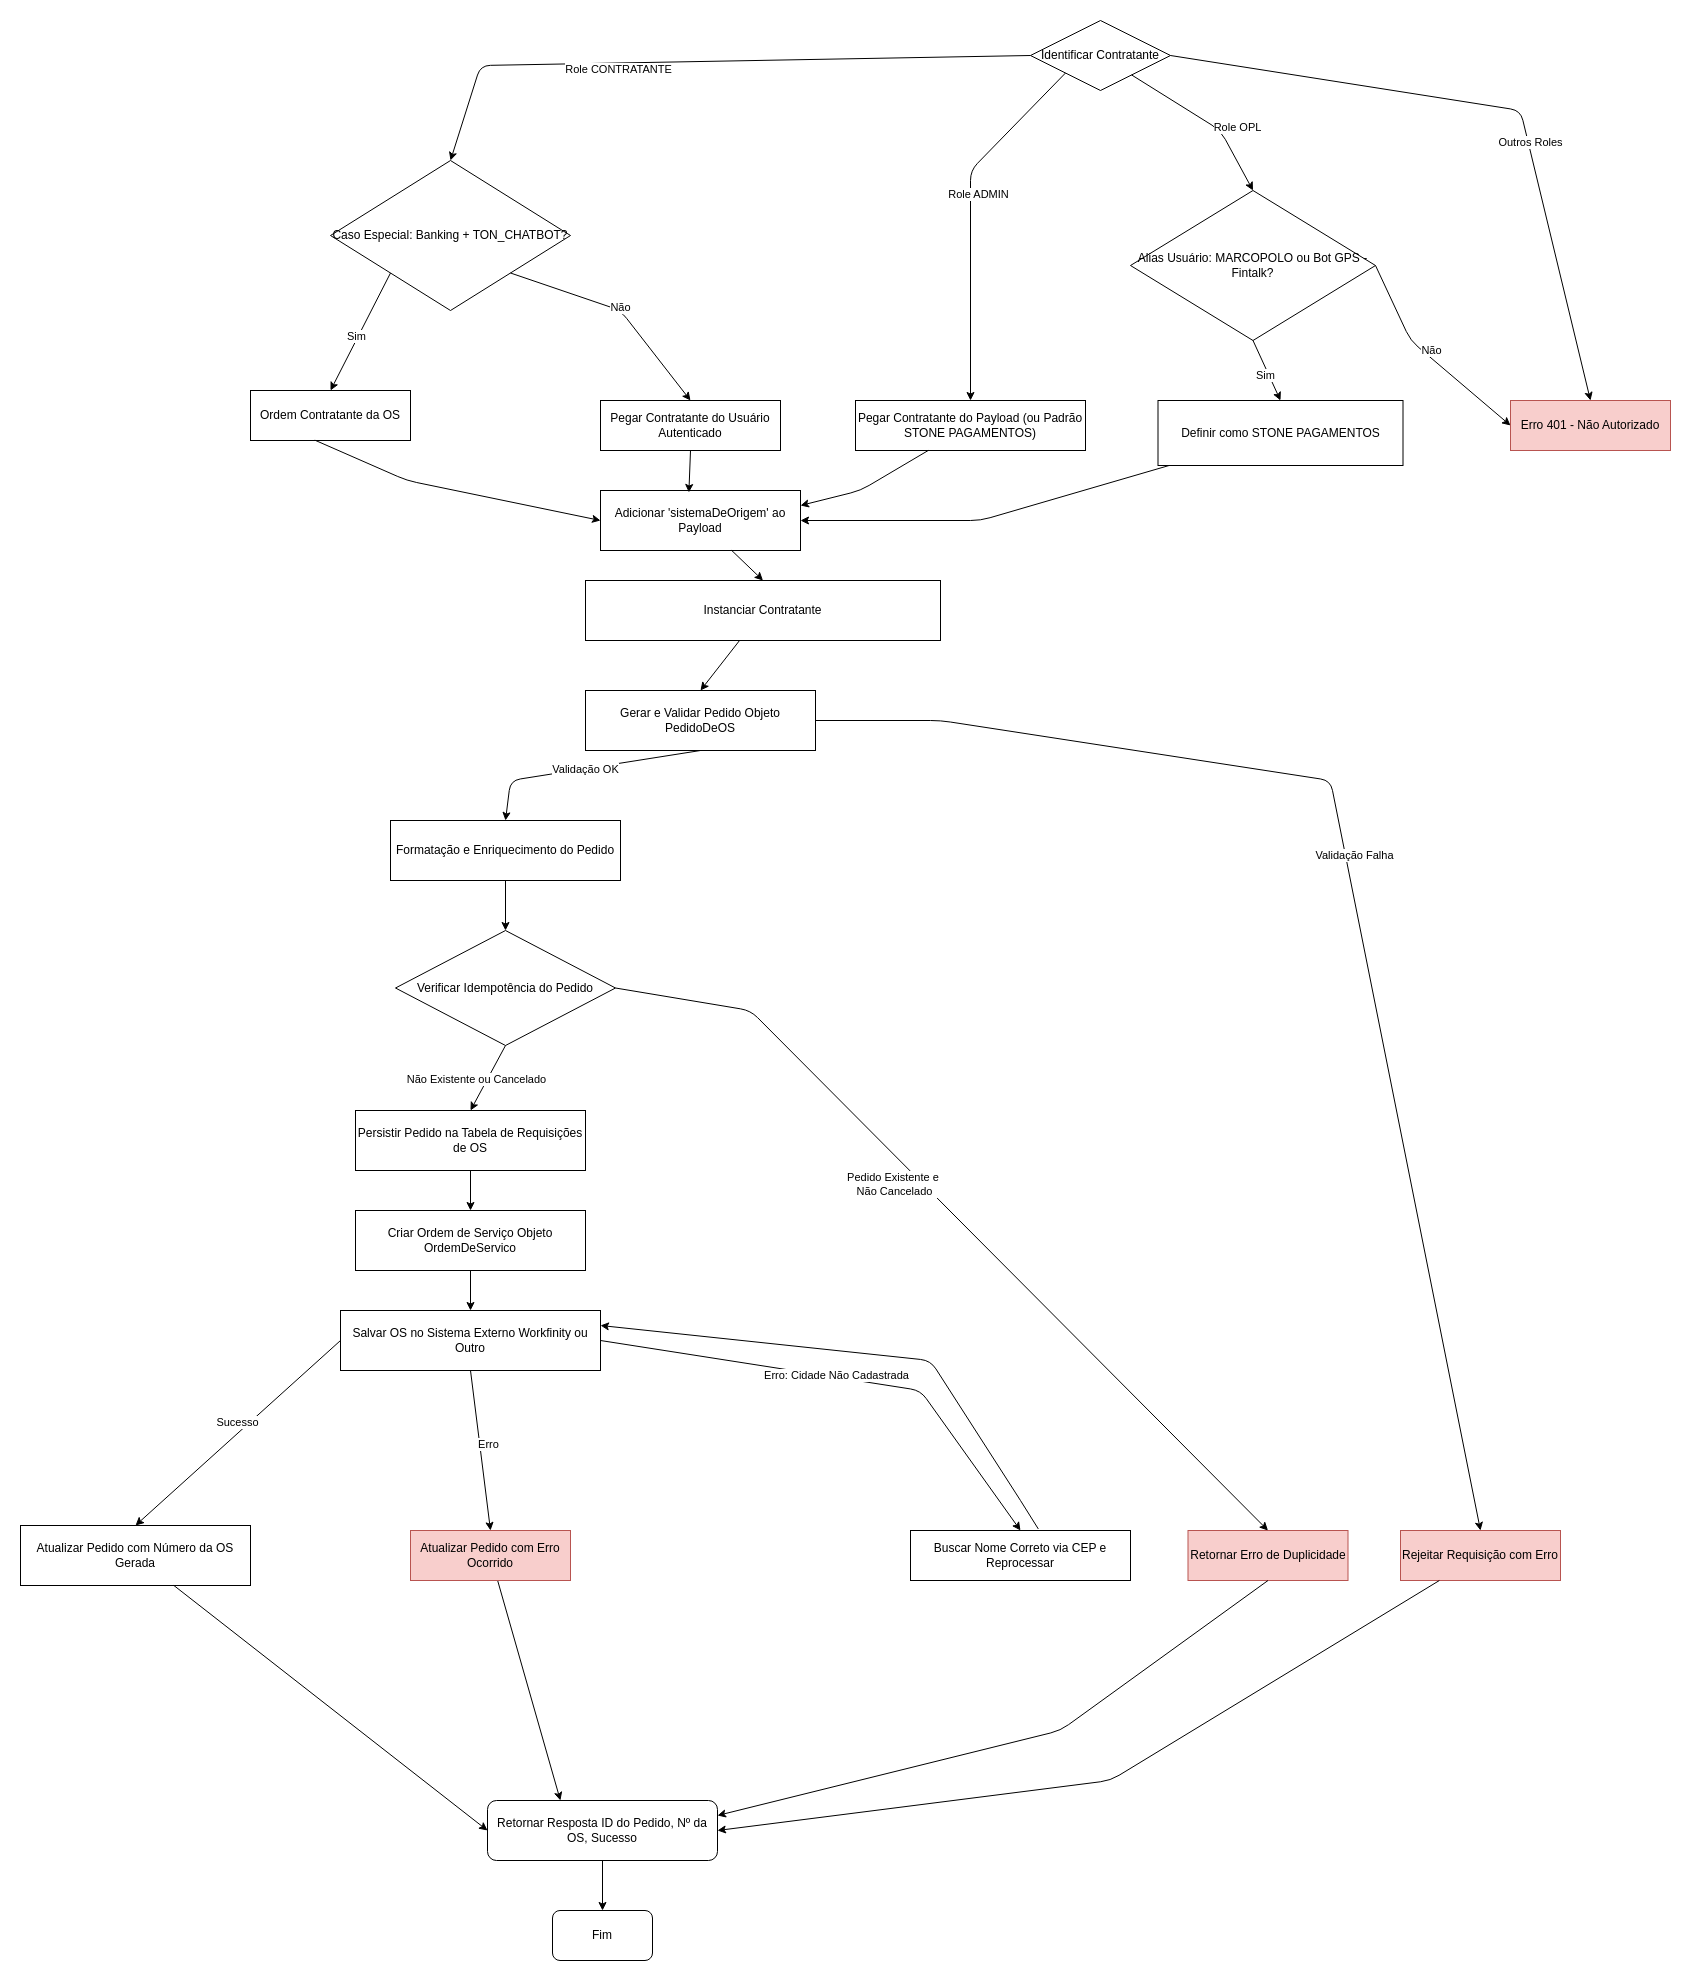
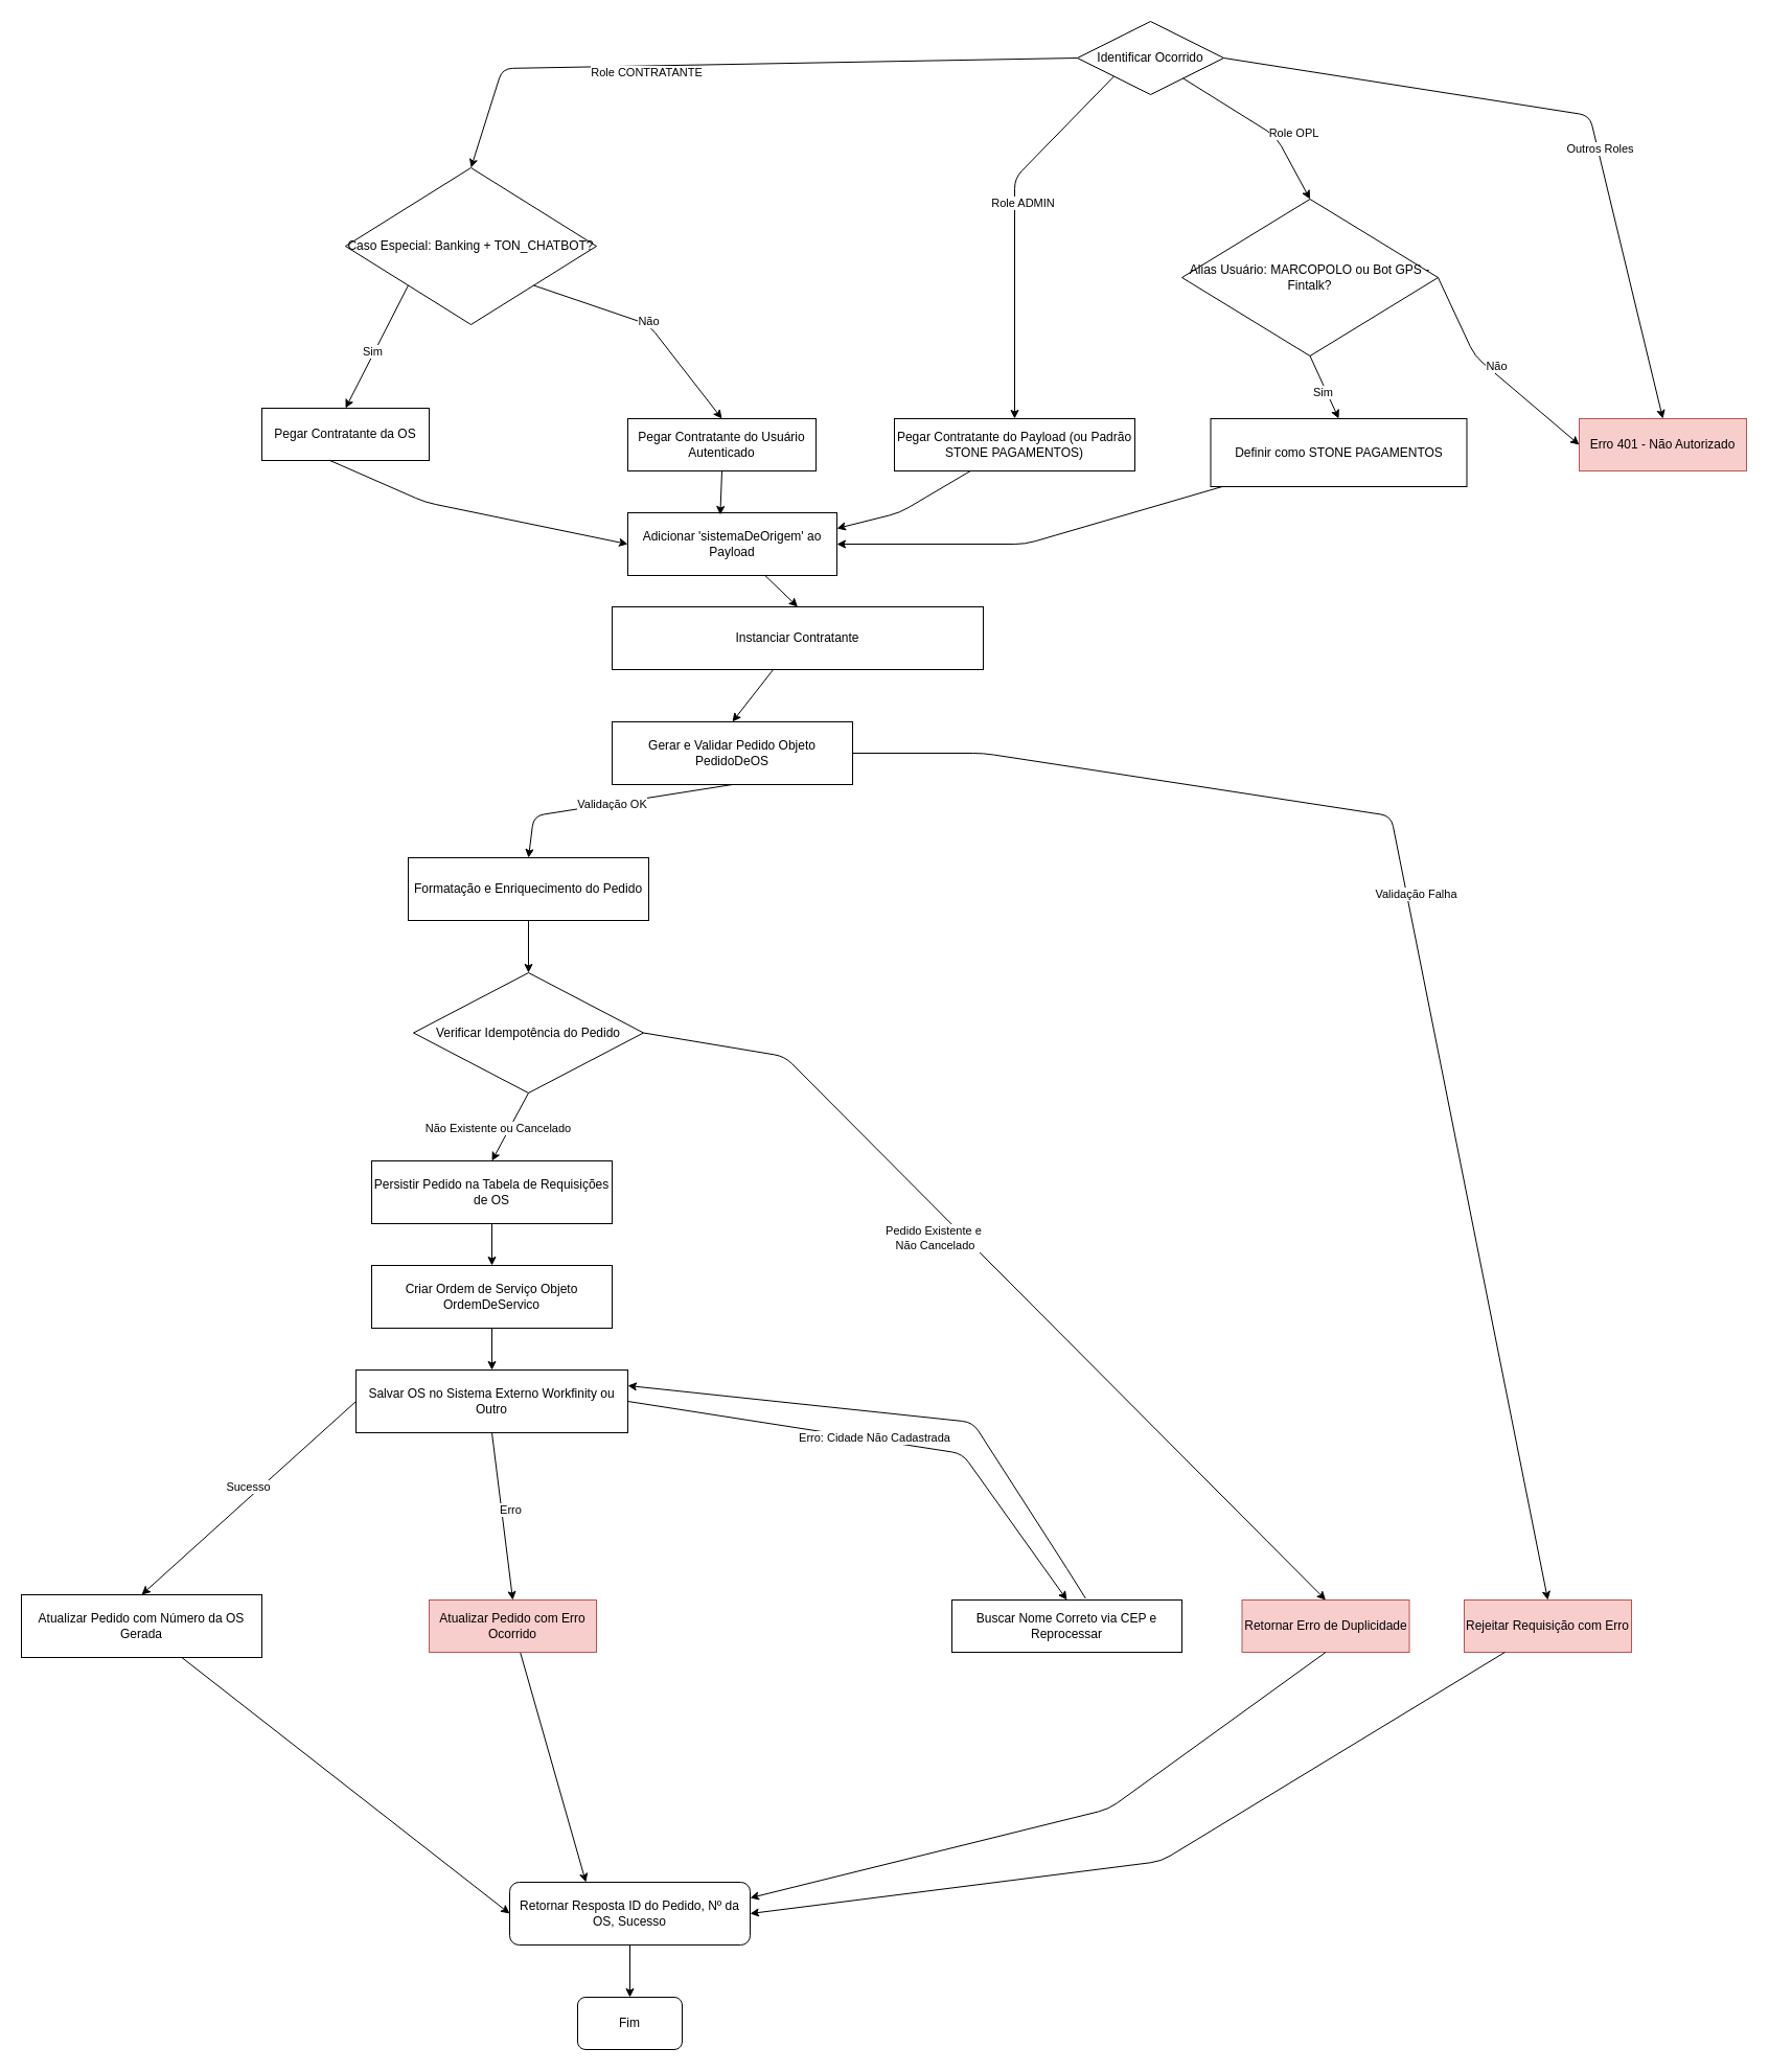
- <mxCell id="2" value="Identificar Contratante" style="rhombus;whiteSpace=wrap;html=1;" parent="1" vertex="1"><mxGeometry x="1030" y="20" width="140" height="70" as="geometry" /></mxCell>
+ <mxCell id="2" value="Identificar Ocorrido" style="rhombus;whiteSpace=wrap;html=1;" parent="1" vertex="1"><mxGeometry x="1030" y="20" width="140" height="70" as="geometry" /></mxCell>
- <mxCell id="6" value="Ordem Contratante da OS" style="rounded=0;whiteSpace=wrap;html=1;" parent="1" vertex="1"><mxGeometry x="250" y="390" width="160" height="50" as="geometry" /></mxCell>
+ <mxCell id="6" value="Pegar Contratante da OS" style="rounded=0;whiteSpace=wrap;html=1;" parent="1" vertex="1"><mxGeometry x="250" y="390" width="160" height="50" as="geometry" /></mxCell>
